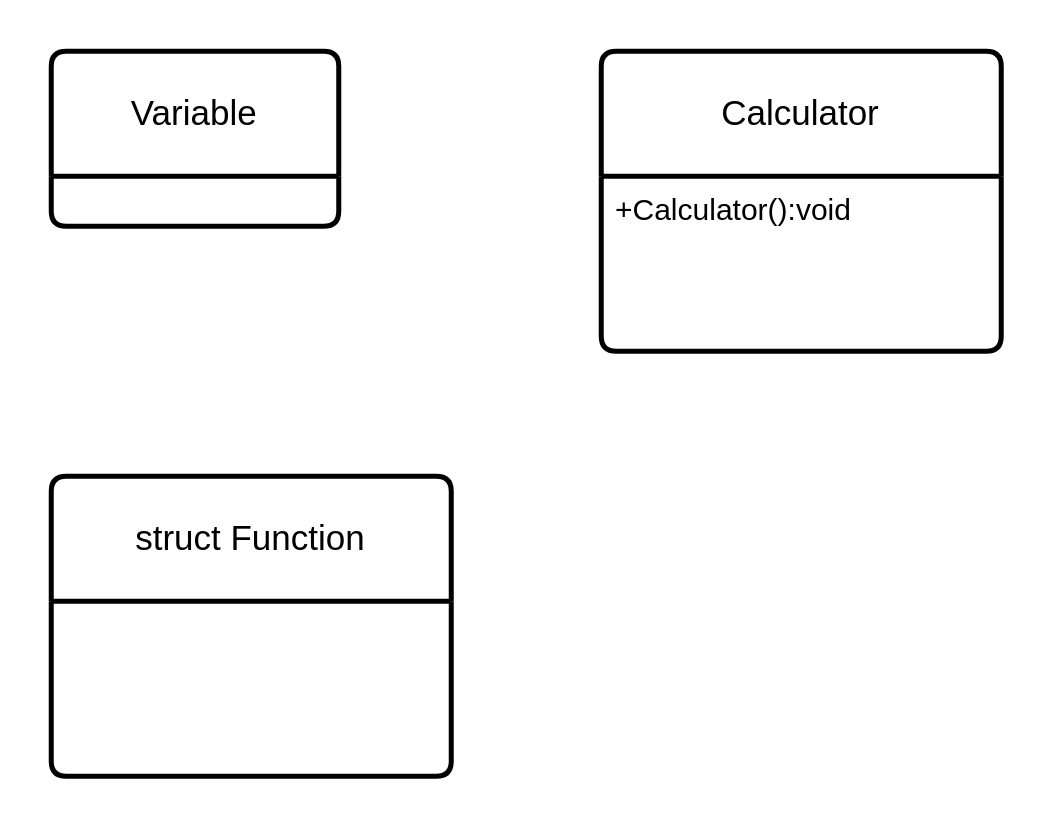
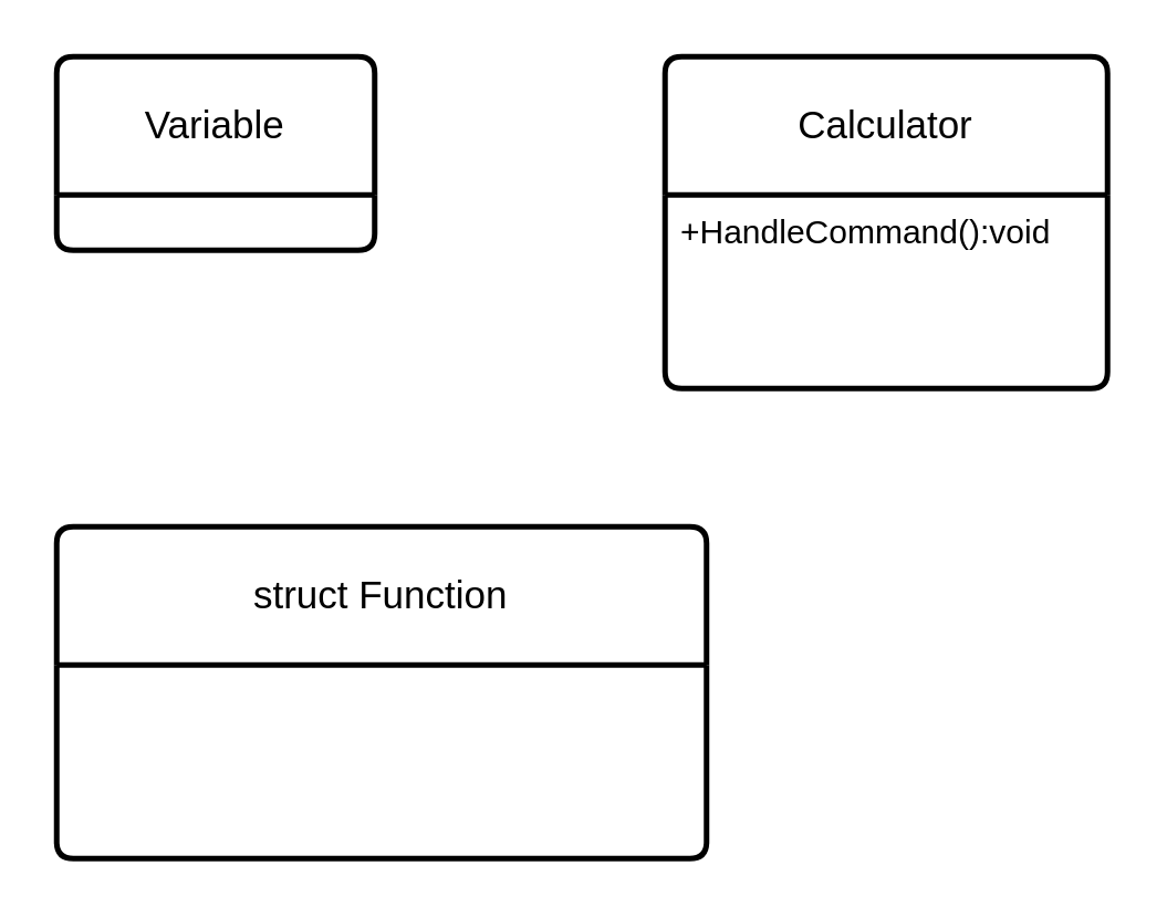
- <mxCell id="3" value="+Calculator():void" style="align=left;strokeColor=none;fillColor=none;spacingLeft=4;spacingRight=4;fontSize=12;verticalAlign=top;resizable=0;rotatable=0;part=1;html=1;whiteSpace=wrap;" vertex="1" parent="2"><mxGeometry y="50" width="160" height="70" as="geometry" /></mxCell>
+ <mxCell id="3" value="+HandleCommand():void" style="align=left;strokeColor=none;fillColor=none;spacingLeft=4;spacingRight=4;fontSize=12;verticalAlign=top;resizable=0;rotatable=0;part=1;html=1;whiteSpace=wrap;" vertex="1" parent="2"><mxGeometry y="50" width="160" height="70" as="geometry" /></mxCell>
- <mxCell id="4" value="struct Function" style="swimlane;childLayout=stackLayout;horizontal=1;startSize=50;horizontalStack=0;rounded=1;fontSize=14;fontStyle=0;strokeWidth=2;resizeParent=0;resizeLast=1;shadow=0;dashed=0;align=center;arcSize=4;whiteSpace=wrap;html=1;" vertex="1" parent="1"><mxGeometry x="20" y="190" width="160" height="120" as="geometry" /></mxCell>
+ <mxCell id="4" value="struct Function" style="swimlane;childLayout=stackLayout;horizontal=1;startSize=50;horizontalStack=0;rounded=1;fontSize=14;fontStyle=0;strokeWidth=2;resizeParent=0;resizeLast=1;shadow=0;dashed=0;align=center;arcSize=4;whiteSpace=wrap;html=1;" vertex="1" parent="1"><mxGeometry x="20" y="190" width="235" height="120" as="geometry" /></mxCell>
